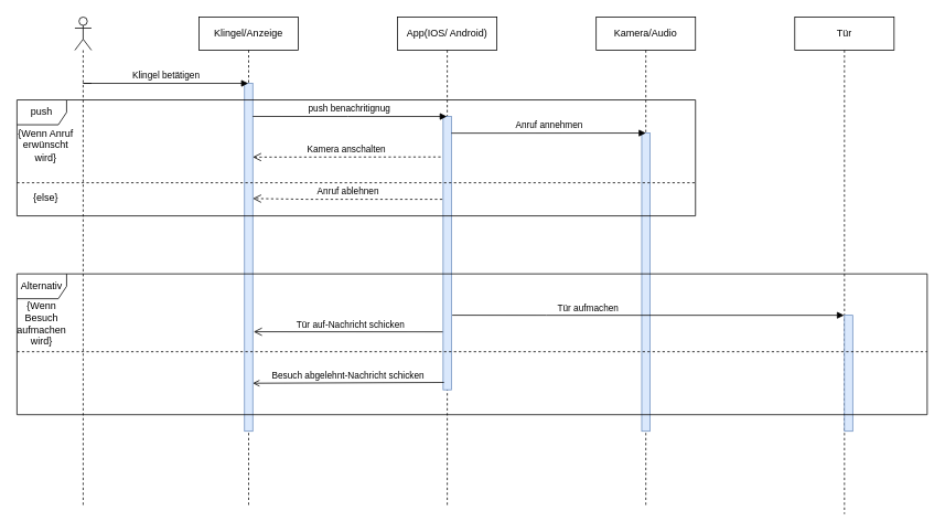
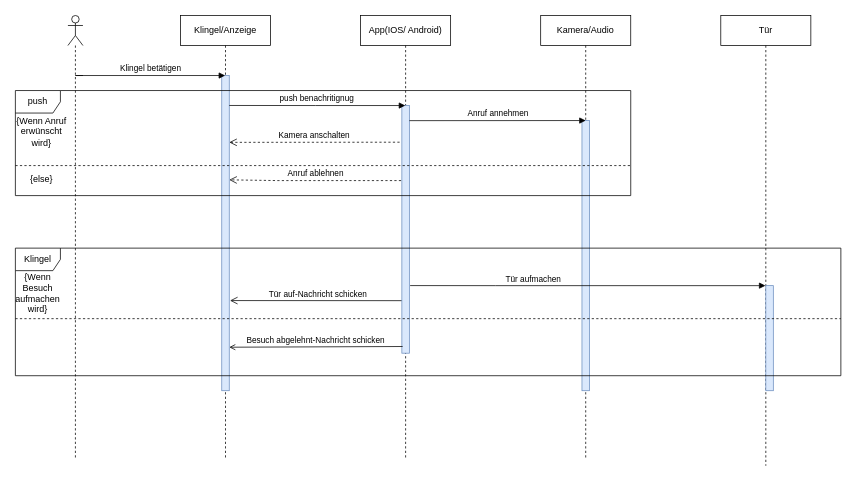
- <mxCell id="21" value="Alternativ" style="shape=umlFrame;whiteSpace=wrap;html=1;" parent="1" vertex="1"><mxGeometry x="20" y="330" width="1100" height="170" as="geometry" /></mxCell>
+ <mxCell id="21" value="Klingel" style="shape=umlFrame;whiteSpace=wrap;html=1;" parent="1" vertex="1"><mxGeometry x="20" y="330" width="1100" height="170" as="geometry" /></mxCell>
